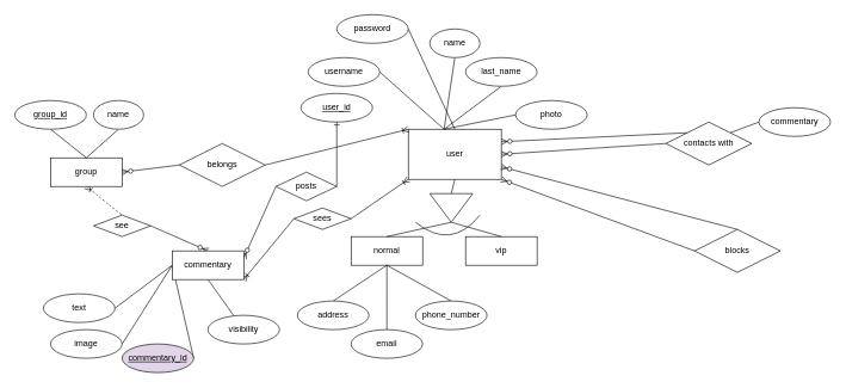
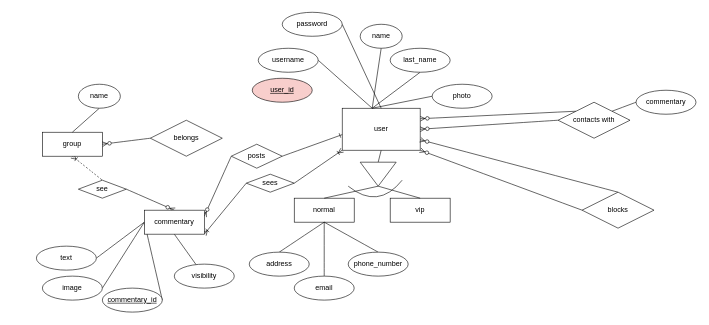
- <mxCell id="8" value="user_id" style="ellipse;whiteSpace=wrap;html=1;align=center;fontStyle=4;" vertex="1" parent="1"><mxGeometry x="420" y="130" width="100" height="40" as="geometry" /></mxCell>
+ <mxCell id="8" value="user_id" style="ellipse;whiteSpace=wrap;html=1;align=center;fontStyle=4;fillColor=#f8cecc;" vertex="1" parent="1"><mxGeometry x="420" y="130" width="100" height="40" as="geometry" /></mxCell>
- <mxCell id="41" value="group_id" style="ellipse;whiteSpace=wrap;html=1;align=center;fontStyle=4;" vertex="1" parent="1"><mxGeometry x="20" y="140" width="100" height="40" as="geometry" /></mxCell>
- <mxCell id="40" style="edgeStyle=none;curved=1;orthogonalLoop=1;jettySize=auto;html=1;exitX=0.5;exitY=1;exitDx=0;exitDy=0;entryX=0.5;entryY=0;entryDx=0;entryDy=0;startArrow=none;startFill=0;endArrow=none;endFill=0;" edge="1" parent="1" source="41" target="34"><mxGeometry relative="1" as="geometry" /></mxCell>
- <mxCell id="36" style="edgeStyle=none;curved=1;orthogonalLoop=1;jettySize=auto;html=1;exitX=1;exitY=0.5;exitDx=0;exitDy=0;entryX=0;entryY=0;entryDx=0;entryDy=0;startArrow=none;startFill=0;endArrow=ERoneToMany;endFill=0;" edge="1" parent="1" source="37" target="5"><mxGeometry relative="1" as="geometry" /></mxCell>
- <mxCell id="45" style="edgeStyle=none;curved=1;orthogonalLoop=1;jettySize=auto;html=1;exitX=1;exitY=0.5;exitDx=0;exitDy=0;startArrow=none;startFill=0;endArrow=ERone;endFill=0;" edge="1" parent="1" source="47" target="8"><mxGeometry relative="1" as="geometry" /></mxCell>
+ <mxCell id="45" style="edgeStyle=none;curved=1;orthogonalLoop=1;jettySize=auto;html=1;exitX=1;exitY=0.5;exitDx=0;exitDy=0;entryX=0;entryY=0.629;entryDx=0;entryDy=0;entryPerimeter=0;startArrow=none;startFill=0;endArrow=ERone;endFill=0;" edge="1" parent="1" source="47" target="5"><mxGeometry relative="1" as="geometry" /></mxCell>
- <mxCell id="50" value="commentary_id" style="ellipse;whiteSpace=wrap;html=1;align=center;fontStyle=4;fillColor=#e1d5e7;" vertex="1" parent="1"><mxGeometry x="170" y="480" width="100" height="40" as="geometry" /></mxCell>
+ <mxCell id="50" value="commentary_id" style="ellipse;whiteSpace=wrap;html=1;align=center;fontStyle=4;" vertex="1" parent="1"><mxGeometry x="170" y="480" width="100" height="40" as="geometry" /></mxCell>
